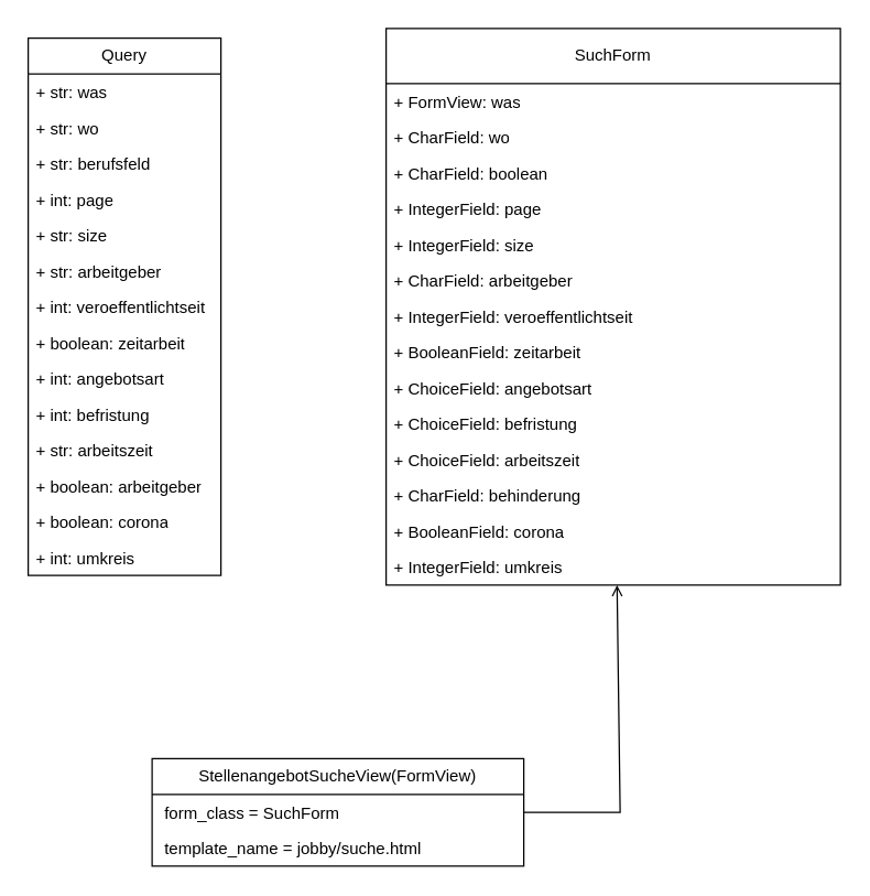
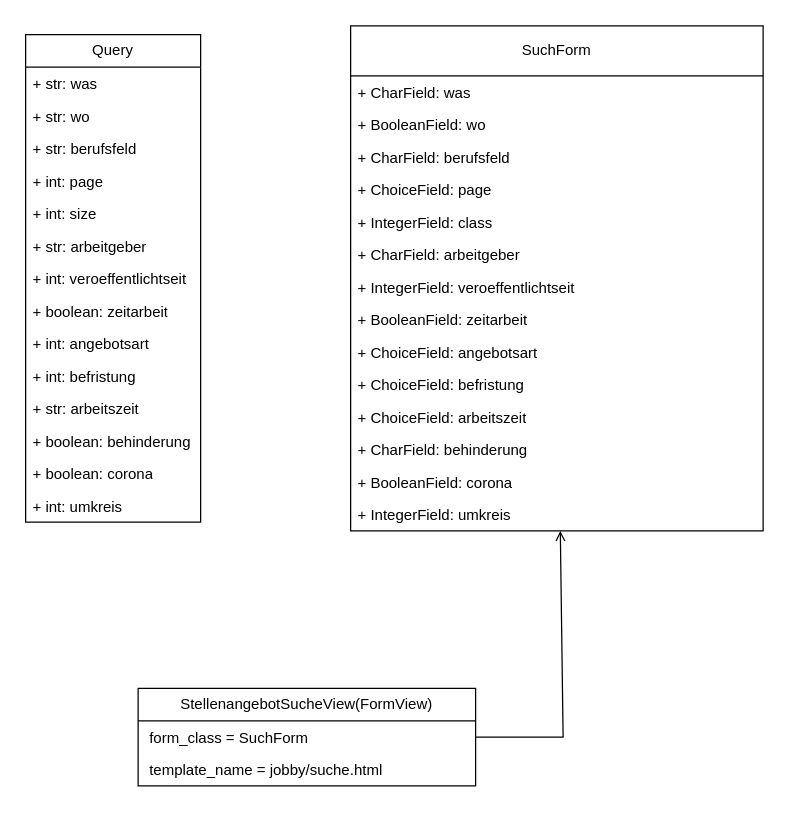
- <mxCell id="6" value="+ FormView: was" style="text;strokeColor=none;fillColor=none;align=left;verticalAlign=top;spacingLeft=4;spacingRight=4;overflow=hidden;rotatable=0;points=[[0,0.5],[1,0.5]];portConstraint=eastwest;whiteSpace=wrap;html=1;" vertex="1" parent="5"><mxGeometry y="40" width="330" height="26" as="geometry" /></mxCell>
+ <mxCell id="6" value="+ CharField: was" style="text;strokeColor=none;fillColor=none;align=left;verticalAlign=top;spacingLeft=4;spacingRight=4;overflow=hidden;rotatable=0;points=[[0,0.5],[1,0.5]];portConstraint=eastwest;whiteSpace=wrap;html=1;" vertex="1" parent="5"><mxGeometry y="40" width="330" height="26" as="geometry" /></mxCell>
- <mxCell id="7" value="+ CharField: wo" style="text;strokeColor=none;fillColor=none;align=left;verticalAlign=top;spacingLeft=4;spacingRight=4;overflow=hidden;rotatable=0;points=[[0,0.5],[1,0.5]];portConstraint=eastwest;whiteSpace=wrap;html=1;" vertex="1" parent="5"><mxGeometry y="66" width="330" height="26" as="geometry" /></mxCell>
+ <mxCell id="7" value="+ BooleanField: wo" style="text;strokeColor=none;fillColor=none;align=left;verticalAlign=top;spacingLeft=4;spacingRight=4;overflow=hidden;rotatable=0;points=[[0,0.5],[1,0.5]];portConstraint=eastwest;whiteSpace=wrap;html=1;" vertex="1" parent="5"><mxGeometry y="66" width="330" height="26" as="geometry" /></mxCell>
- <mxCell id="8" value="+ CharField: boolean" style="text;strokeColor=none;fillColor=none;align=left;verticalAlign=top;spacingLeft=4;spacingRight=4;overflow=hidden;rotatable=0;points=[[0,0.5],[1,0.5]];portConstraint=eastwest;whiteSpace=wrap;html=1;" vertex="1" parent="5"><mxGeometry y="92" width="330" height="26" as="geometry" /></mxCell>
+ <mxCell id="8" value="+ CharField: berufsfeld" style="text;strokeColor=none;fillColor=none;align=left;verticalAlign=top;spacingLeft=4;spacingRight=4;overflow=hidden;rotatable=0;points=[[0,0.5],[1,0.5]];portConstraint=eastwest;whiteSpace=wrap;html=1;" vertex="1" parent="5"><mxGeometry y="92" width="330" height="26" as="geometry" /></mxCell>
- <mxCell id="9" value="+ IntegerField: page" style="text;strokeColor=none;fillColor=none;align=left;verticalAlign=top;spacingLeft=4;spacingRight=4;overflow=hidden;rotatable=0;points=[[0,0.5],[1,0.5]];portConstraint=eastwest;whiteSpace=wrap;html=1;" vertex="1" parent="5"><mxGeometry y="118" width="330" height="26" as="geometry" /></mxCell>
+ <mxCell id="9" value="+ ChoiceField: page" style="text;strokeColor=none;fillColor=none;align=left;verticalAlign=top;spacingLeft=4;spacingRight=4;overflow=hidden;rotatable=0;points=[[0,0.5],[1,0.5]];portConstraint=eastwest;whiteSpace=wrap;html=1;" vertex="1" parent="5"><mxGeometry y="118" width="330" height="26" as="geometry" /></mxCell>
- <mxCell id="25" value="+ str: size" style="text;strokeColor=none;fillColor=none;align=left;verticalAlign=top;spacingLeft=4;spacingRight=4;overflow=hidden;rotatable=0;points=[[0,0.5],[1,0.5]];portConstraint=eastwest;whiteSpace=wrap;html=1;" vertex="1" parent="20"><mxGeometry y="130" width="140" height="26" as="geometry" /></mxCell>
+ <mxCell id="25" value="+ int: size" style="text;strokeColor=none;fillColor=none;align=left;verticalAlign=top;spacingLeft=4;spacingRight=4;overflow=hidden;rotatable=0;points=[[0,0.5],[1,0.5]];portConstraint=eastwest;whiteSpace=wrap;html=1;" vertex="1" parent="20"><mxGeometry y="130" width="140" height="26" as="geometry" /></mxCell>
- <mxCell id="10" value="+ IntegerField: size" style="text;strokeColor=none;fillColor=none;align=left;verticalAlign=top;spacingLeft=4;spacingRight=4;overflow=hidden;rotatable=0;points=[[0,0.5],[1,0.5]];portConstraint=eastwest;whiteSpace=wrap;html=1;" vertex="1" parent="5"><mxGeometry y="144" width="330" height="26" as="geometry" /></mxCell>
+ <mxCell id="10" value="+ IntegerField: class" style="text;strokeColor=none;fillColor=none;align=left;verticalAlign=top;spacingLeft=4;spacingRight=4;overflow=hidden;rotatable=0;points=[[0,0.5],[1,0.5]];portConstraint=eastwest;whiteSpace=wrap;html=1;" vertex="1" parent="5"><mxGeometry y="144" width="330" height="26" as="geometry" /></mxCell>
- <mxCell id="32" value="+ boolean: arbeitgeber" style="text;strokeColor=none;fillColor=none;align=left;verticalAlign=top;spacingLeft=4;spacingRight=4;overflow=hidden;rotatable=0;points=[[0,0.5],[1,0.5]];portConstraint=eastwest;whiteSpace=wrap;html=1;" vertex="1" parent="20"><mxGeometry y="312" width="140" height="26" as="geometry" /></mxCell>
+ <mxCell id="32" value="+ boolean: behinderung" style="text;strokeColor=none;fillColor=none;align=left;verticalAlign=top;spacingLeft=4;spacingRight=4;overflow=hidden;rotatable=0;points=[[0,0.5],[1,0.5]];portConstraint=eastwest;whiteSpace=wrap;html=1;" vertex="1" parent="20"><mxGeometry y="312" width="140" height="26" as="geometry" /></mxCell>
